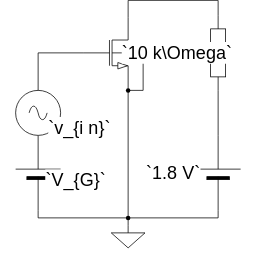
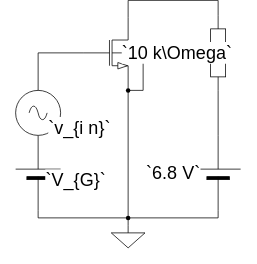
- <mxCell id="18" value="&lt;span style=&quot;font-size: 24px;&quot;&gt;`1.8 V`&lt;/span&gt;" style="text;html=1;align=center;verticalAlign=middle;resizable=0;points=[];autosize=1;strokeColor=none;fillColor=none;fontSize=11;fontFamily=Helvetica;fontColor=default;labelBackgroundColor=default;" vertex="1" parent="1"><mxGeometry x="180" y="210" width="100" height="40" as="geometry" /></mxCell>
+ <mxCell id="18" value="&lt;span style=&quot;font-size: 24px;&quot;&gt;`6.8 V`&lt;/span&gt;" style="text;html=1;align=center;verticalAlign=middle;resizable=0;points=[];autosize=1;strokeColor=none;fillColor=none;fontSize=11;fontFamily=Helvetica;fontColor=default;labelBackgroundColor=default;" vertex="1" parent="1"><mxGeometry x="180" y="210" width="100" height="40" as="geometry" /></mxCell>
